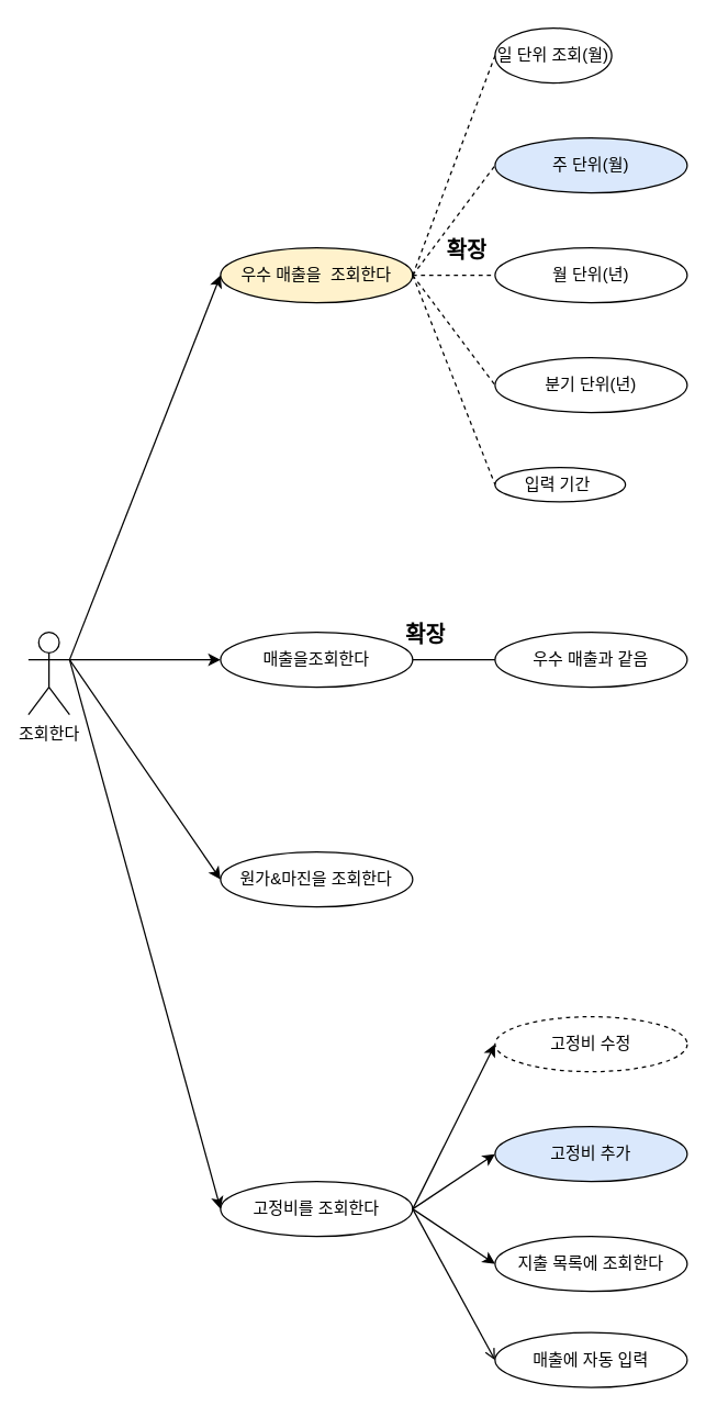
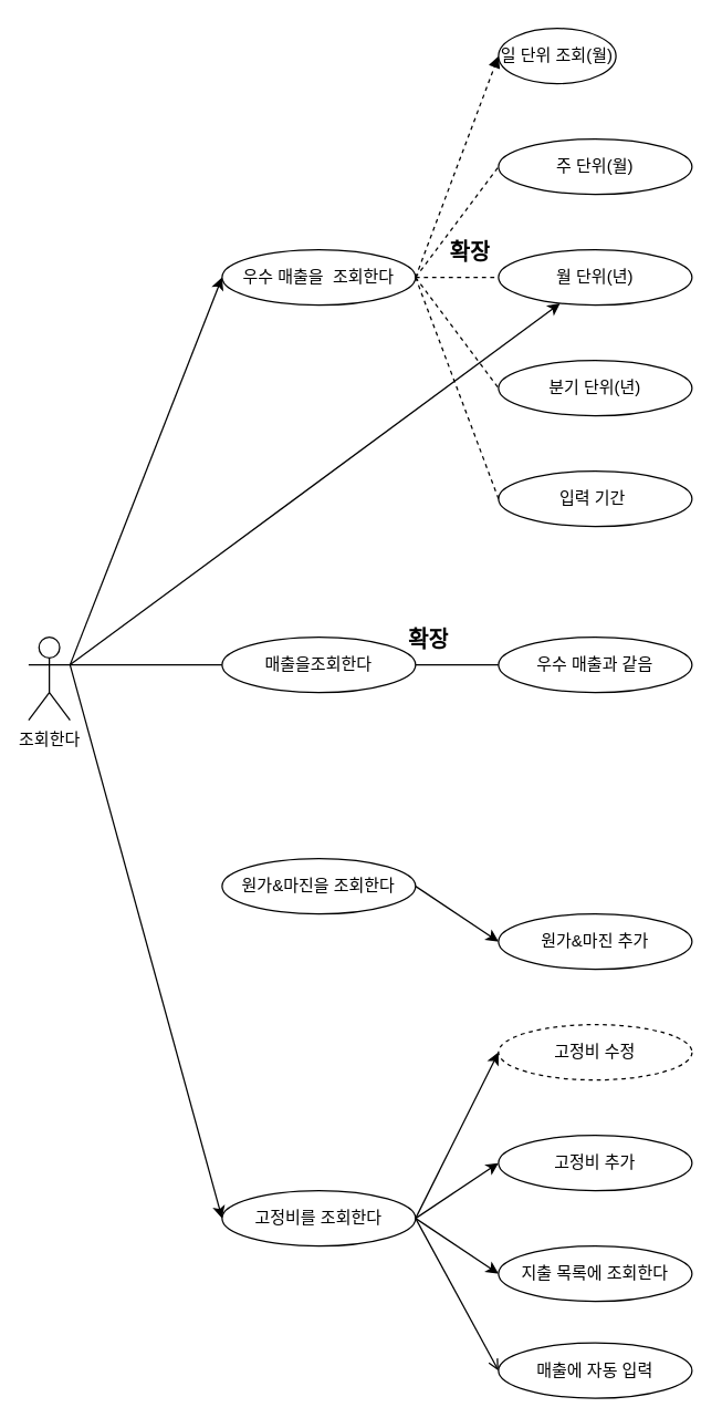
- <mxCell id="10" value="" style="endArrow=none;dashed=1;html=1;rounded=0;entryX=0;entryY=0.5;entryDx=0;entryDy=0;exitX=1;exitY=0.5;exitDx=0;exitDy=0;" edge="1" parent="1" source="3" target="4"><mxGeometry width="50" height="50" relative="1" as="geometry"><mxPoint x="310" y="110" as="sourcePoint" /><mxPoint x="360" y="60" as="targetPoint" /></mxGeometry></mxCell>
+ <mxCell id="10" value="" style="endArrow=block;dashed=1;html=1;rounded=0;entryX=0;entryY=0.5;entryDx=0;entryDy=0;exitX=1;exitY=0.5;exitDx=0;exitDy=0;" edge="1" parent="1" source="3" target="4"><mxGeometry width="50" height="50" relative="1" as="geometry"><mxPoint x="310" y="110" as="sourcePoint" /><mxPoint x="360" y="60" as="targetPoint" /></mxGeometry></mxCell>
- <mxCell id="5" value="주 단위(월)" style="ellipse;whiteSpace=wrap;html=1;fillColor=#dae8fc;" vertex="1" parent="1"><mxGeometry x="360" y="100" width="140" height="40" as="geometry" /></mxCell>
+ <mxCell id="5" value="주 단위(월)" style="ellipse;whiteSpace=wrap;html=1;" vertex="1" parent="1"><mxGeometry x="360" y="100" width="140" height="40" as="geometry" /></mxCell>
- <mxCell id="3" value="우수 매출을&amp;nbsp; 조회한다" style="ellipse;whiteSpace=wrap;html=1;fillColor=#fff2cc;" vertex="1" parent="1"><mxGeometry x="160" y="180" width="140" height="40" as="geometry" /></mxCell>
+ <mxCell id="3" value="우수 매출을&amp;nbsp; 조회한다" style="ellipse;whiteSpace=wrap;html=1;" vertex="1" parent="1"><mxGeometry x="160" y="180" width="140" height="40" as="geometry" /></mxCell>
- <mxCell id="8" value="입력 기간&amp;nbsp;" style="ellipse;whiteSpace=wrap;html=1;" vertex="1" parent="1"><mxGeometry x="360" y="340" width="95" height="25" as="geometry" /></mxCell>
+ <mxCell id="8" value="입력 기간&amp;nbsp;" style="ellipse;whiteSpace=wrap;html=1;" vertex="1" parent="1"><mxGeometry x="360" y="340" width="140" height="40" as="geometry" /></mxCell>
- <mxCell id="18" value="" style="endArrow=classic;html=1;rounded=0;exitX=1;exitY=0.333;exitDx=0;exitDy=0;exitPerimeter=0;entryX=0;entryY=0.5;entryDx=0;entryDy=0;" edge="1" parent="1" source="2" target="16"><mxGeometry width="50" height="50" relative="1" as="geometry"><mxPoint x="70" y="480" as="sourcePoint" /><mxPoint x="120" y="430" as="targetPoint" /></mxGeometry></mxCell>
+ <mxCell id="18" value="" style="endArrow=none;html=1;rounded=0;exitX=1;exitY=0.333;exitDx=0;exitDy=0;exitPerimeter=0;entryX=0;entryY=0.5;entryDx=0;entryDy=0;" edge="1" parent="1" source="2" target="16"><mxGeometry width="50" height="50" relative="1" as="geometry"><mxPoint x="70" y="480" as="sourcePoint" /><mxPoint x="120" y="430" as="targetPoint" /></mxGeometry></mxCell>
- <mxCell id="33" value="" style="endArrow=classic;html=1;rounded=0;exitX=1;exitY=0.333;exitDx=0;exitDy=0;exitPerimeter=0;entryX=0;entryY=0.5;entryDx=0;entryDy=0;" edge="1" parent="1" source="2" target="21"><mxGeometry width="50" height="50" relative="1" as="geometry"><mxPoint x="100" y="580" as="sourcePoint" /><mxPoint x="150" y="530" as="targetPoint" /></mxGeometry></mxCell>
+ <mxCell id="33" value="" style="endArrow=classic;html=1;rounded=0;exitX=1;exitY=0.333;exitDx=0;exitDy=0;exitPerimeter=0;" edge="1" parent="1" source="2" target="6"><mxGeometry width="50" height="50" relative="1" as="geometry"><mxPoint x="100" y="580" as="sourcePoint" /><mxPoint x="150" y="530" as="targetPoint" /></mxGeometry></mxCell>
+ <mxCell id="23" value="" style="endArrow=classic;html=1;rounded=0;exitX=1;exitY=0.5;exitDx=0;exitDy=0;entryX=0;entryY=0.5;entryDx=0;entryDy=0;" edge="1" parent="1" source="21" target="22"><mxGeometry width="50" height="50" relative="1" as="geometry"><mxPoint x="320" y="690" as="sourcePoint" /><mxPoint x="370" y="640" as="targetPoint" /></mxGeometry></mxCell>
+ <mxCell id="22" value="원가&amp;amp;마진 추가" style="ellipse;whiteSpace=wrap;html=1;" vertex="1" parent="1"><mxGeometry x="360" y="660" width="140" height="40" as="geometry" /></mxCell>
- <mxCell id="26" value="고정비 추가" style="ellipse;whiteSpace=wrap;html=1;fillColor=#dae8fc;" vertex="1" parent="1"><mxGeometry x="360" y="820" width="140" height="40" as="geometry" /></mxCell>
+ <mxCell id="26" value="고정비 추가" style="ellipse;whiteSpace=wrap;html=1;" vertex="1" parent="1"><mxGeometry x="360" y="820" width="140" height="40" as="geometry" /></mxCell>
